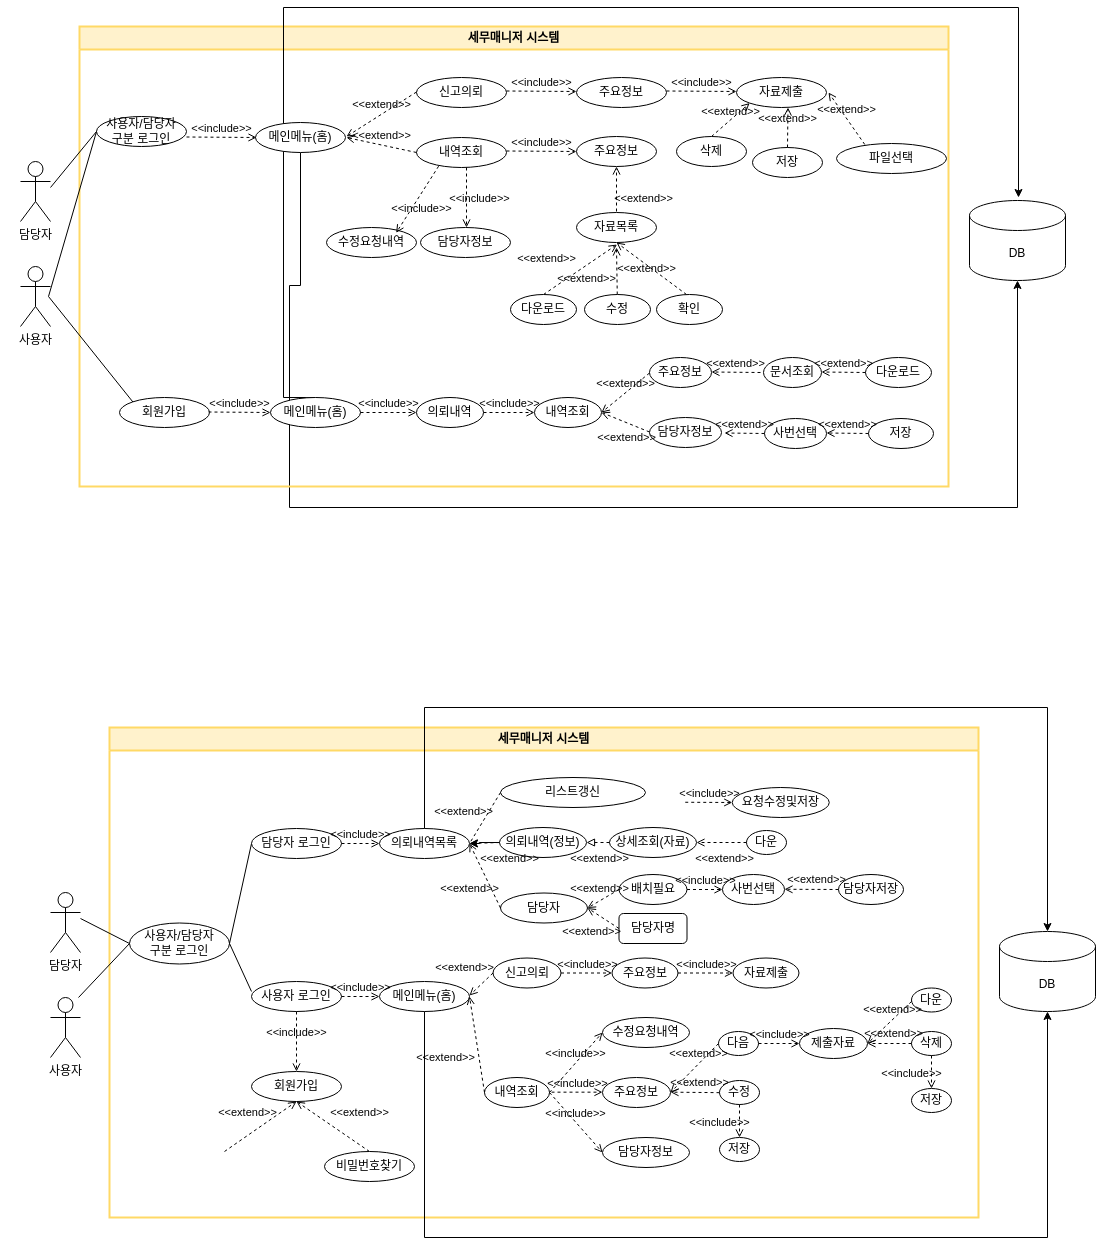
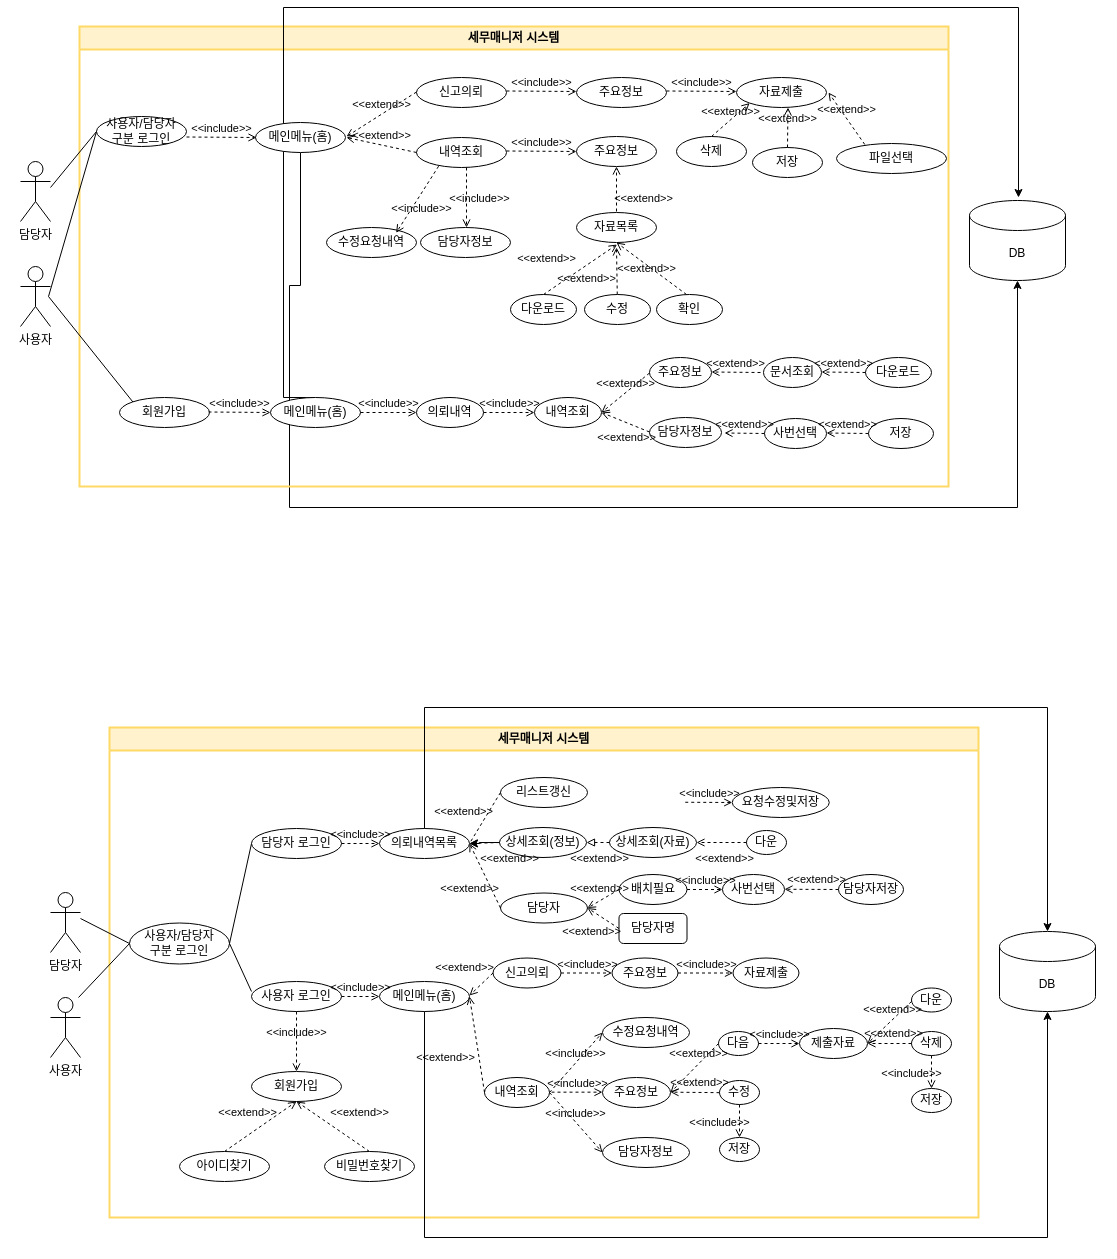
- <mxCell id="107" value="리스트갱신" style="ellipse;whiteSpace=wrap;html=1;" parent="62" vertex="1"><mxGeometry x="391" y="50" width="145" height="30" as="geometry" /></mxCell>
+ <mxCell id="107" value="리스트갱신" style="ellipse;whiteSpace=wrap;html=1;" parent="62" vertex="1"><mxGeometry x="391" y="50" width="87" height="30" as="geometry" /></mxCell>
- <mxCell id="109" value="의뢰내역(정보)" style="ellipse;whiteSpace=wrap;html=1;" parent="62" vertex="1"><mxGeometry x="390" y="100" width="87" height="30" as="geometry" /></mxCell>
+ <mxCell id="109" value="상세조회(정보)" style="ellipse;whiteSpace=wrap;html=1;" parent="62" vertex="1"><mxGeometry x="390" y="100" width="87" height="30" as="geometry" /></mxCell>
+ <mxCell id="103" value="아이디찾기" style="ellipse;whiteSpace=wrap;html=1;" parent="62" vertex="1"><mxGeometry x="70" y="424" width="90" height="30" as="geometry" /></mxCell>
